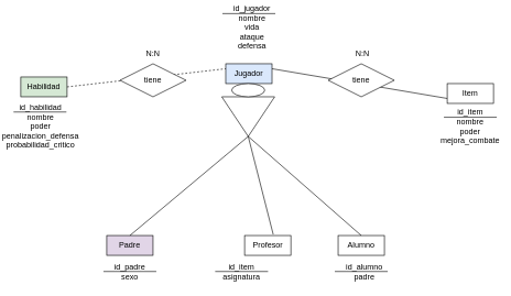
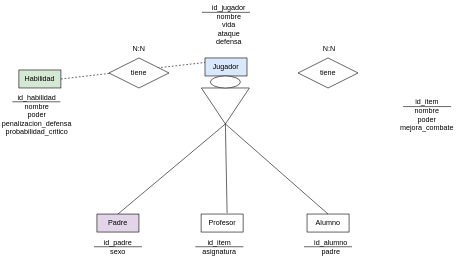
- <mxCell id="14" value="" style="endArrow=none;html=1;rounded=0;entryX=0;entryY=0.75;entryDx=0;entryDy=0;exitX=1;exitY=0.25;exitDx=0;exitDy=0;" edge="1" parent="1" source="2" target="3"><mxGeometry width="50" height="50" relative="1" as="geometry"><mxPoint x="381" y="326" as="sourcePoint" /><mxPoint x="431" y="276" as="targetPoint" /></mxGeometry></mxCell>
- <mxCell id="3" value="Item" style="rounded=0;whiteSpace=wrap;html=1;" parent="1" vertex="1"><mxGeometry x="676" y="126" width="70" height="30" as="geometry" /></mxCell>
- <mxCell id="6" value="Profesor" style="rounded=0;whiteSpace=wrap;html=1;" parent="1" vertex="1"><mxGeometry x="369.5" y="356" width="70" height="30" as="geometry" /></mxCell>
+ <mxCell id="6" value="Profesor" style="rounded=0;whiteSpace=wrap;html=1;" parent="1" vertex="1"><mxGeometry x="334.5" y="356" width="70" height="30" as="geometry" /></mxCell>
